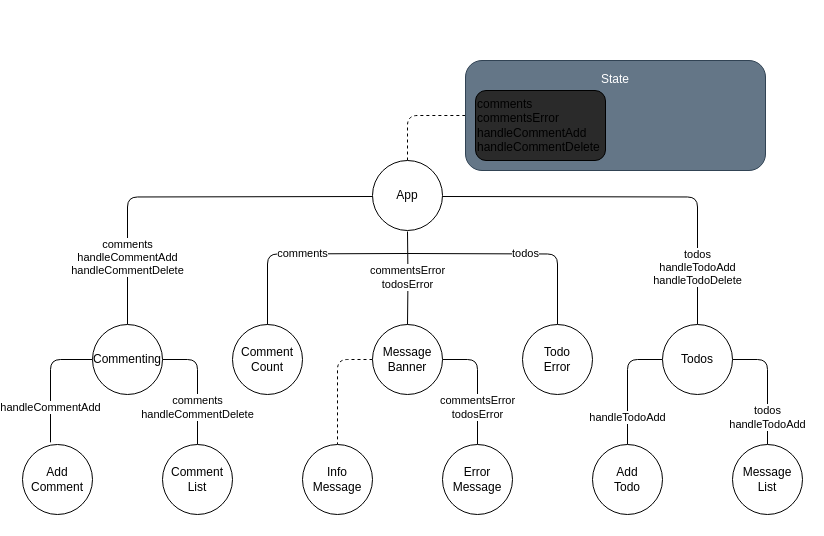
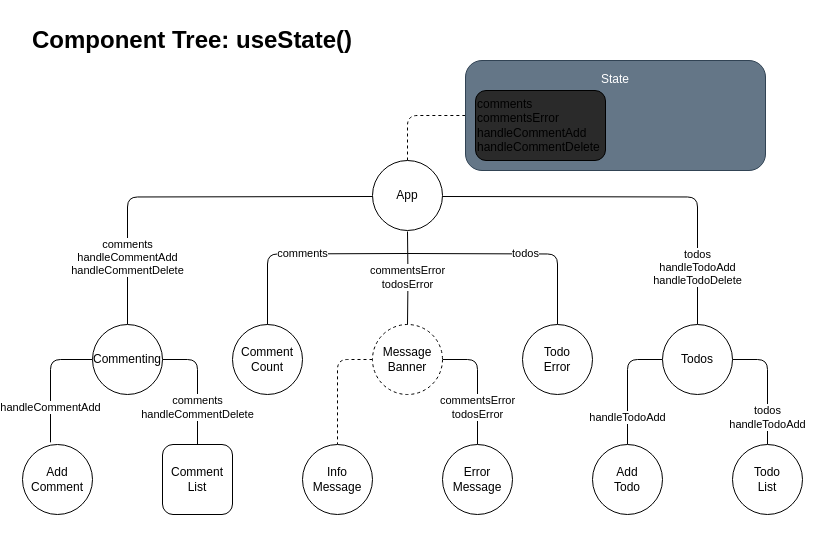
+ <mxCell id="30" value="&lt;h1 style=&quot;font-size: 24px&quot;&gt;Component Tree: useState()&lt;/h1&gt;&lt;p style=&quot;font-size: 24px&quot;&gt;&lt;/p&gt;" style="text;html=1;strokeColor=none;fillColor=none;spacing=5;spacingTop=-20;whiteSpace=wrap;overflow=hidden;rounded=0;fontSize=24;" vertex="1" parent="1"><mxGeometry x="24.5" y="20" width="374" height="43" as="geometry" /></mxCell>
- <mxCell id="4" value="Message&lt;br&gt;Banner" style="ellipse;whiteSpace=wrap;html=1;aspect=fixed;" parent="1" vertex="1"><mxGeometry x="370" y="324" width="70" height="70" as="geometry" /></mxCell>
+ <mxCell id="4" value="Message&lt;br&gt;Banner" style="ellipse;whiteSpace=wrap;html=1;aspect=fixed;dashed=1;" parent="1" vertex="1"><mxGeometry x="370" y="324" width="70" height="70" as="geometry" /></mxCell>
- <mxCell id="25" value="Comment&lt;br&gt;List" style="ellipse;whiteSpace=wrap;html=1;aspect=fixed;" parent="1" vertex="1"><mxGeometry x="160" y="444" width="70" height="70" as="geometry" /></mxCell>
+ <mxCell id="25" value="Comment&lt;br&gt;List" style="whiteSpace=wrap;html=1;aspect=fixed;rounded=1;" parent="1" vertex="1"><mxGeometry x="160" y="444" width="70" height="70" as="geometry" /></mxCell>
- <mxCell id="23" value="Message&lt;br&gt;List" style="ellipse;whiteSpace=wrap;html=1;aspect=fixed;" parent="1" vertex="1"><mxGeometry x="730" y="444" width="70" height="70" as="geometry" /></mxCell>
+ <mxCell id="23" value="Todo&lt;br&gt;List" style="ellipse;whiteSpace=wrap;html=1;aspect=fixed;" parent="1" vertex="1"><mxGeometry x="730" y="444" width="70" height="70" as="geometry" /></mxCell>
